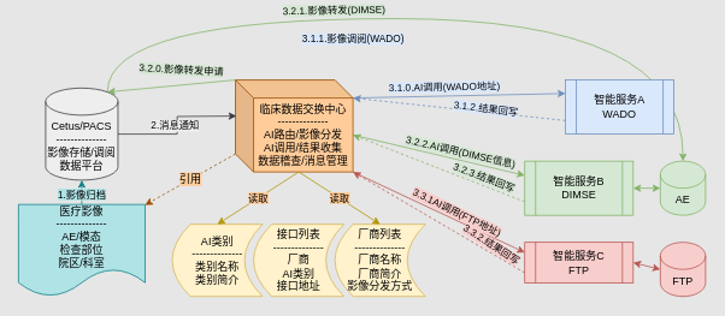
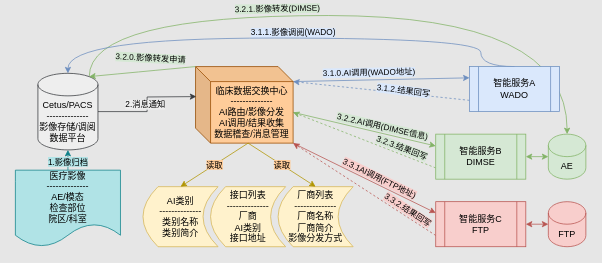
+ <mxCell id="20" style="edgeStyle=orthogonalEdgeStyle;rounded=0;orthogonalLoop=1;jettySize=auto;html=1;entryX=0.5;entryY=0;entryDx=0;entryDy=0;entryPerimeter=0;curved=1;exitX=0.5;exitY=0;exitDx=0;exitDy=0;strokeColor=#6c8ebf;fillColor=#dae8fc;" parent="1" source="21" target="23" edge="1"><mxGeometry relative="1" as="geometry"><Array as="points"><mxPoint x="640" y="50" /><mxPoint x="90" y="50" /></Array></mxGeometry></mxCell>
- <mxCell id="12" value="引用" style="rounded=0;orthogonalLoop=1;jettySize=auto;html=1;exitX=0;exitY=0;exitDx=0;exitDy=82;exitPerimeter=0;entryX=1;entryY=0.006;entryDx=0;entryDy=0;fontSize=12;strokeColor=#994C00;dashed=1;entryPerimeter=0;labelBackgroundColor=#FFCC99;" parent="1" source="13" target="3" edge="1"><mxGeometry relative="1" as="geometry" /></mxCell>
- <mxCell id="29" value="智能服务C&lt;br&gt;FTP" style="shape=process;whiteSpace=wrap;html=1;backgroundOutline=1;fillColor=#f8cecc;strokeColor=#b85450;" parent="1" vertex="1"><mxGeometry x="580" y="268" width="120" height="45" as="geometry" /></mxCell>
+ <mxCell id="29" value="智能服务C&lt;br&gt;FTP" style="shape=process;whiteSpace=wrap;html=1;backgroundOutline=1;fillColor=#f8cecc;strokeColor=#b85450;" parent="1" vertex="1"><mxGeometry x="580" y="268" width="120" height="60" as="geometry" /></mxCell>
